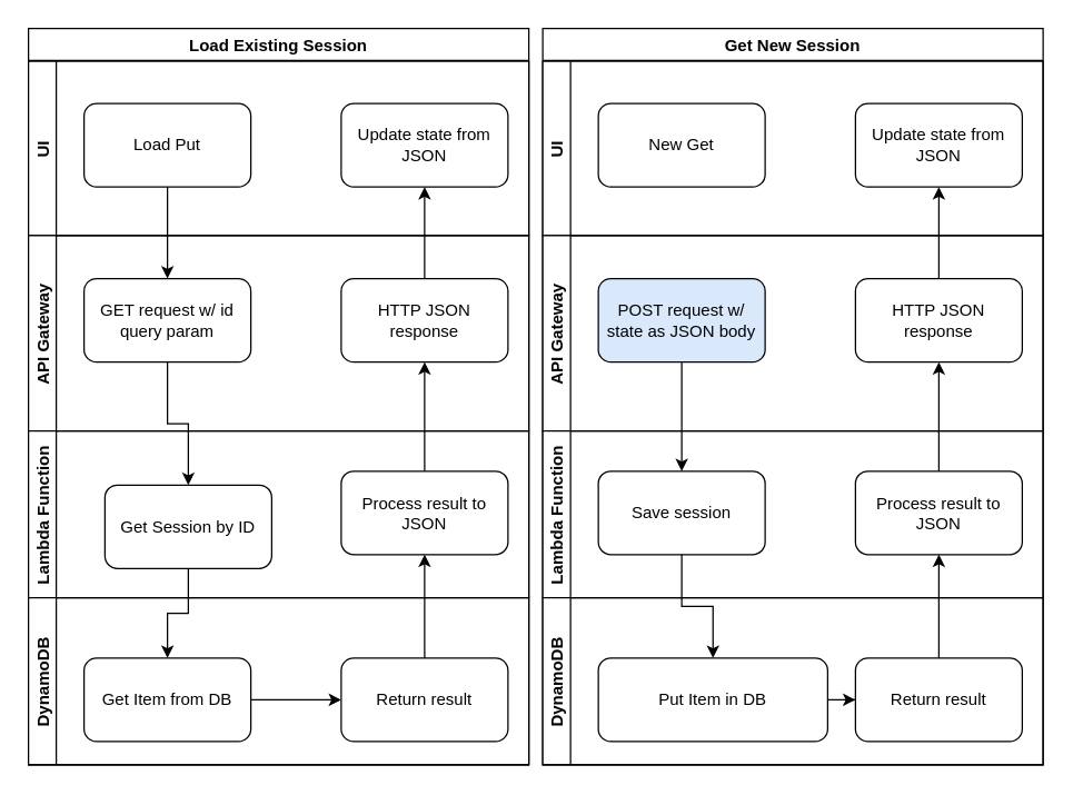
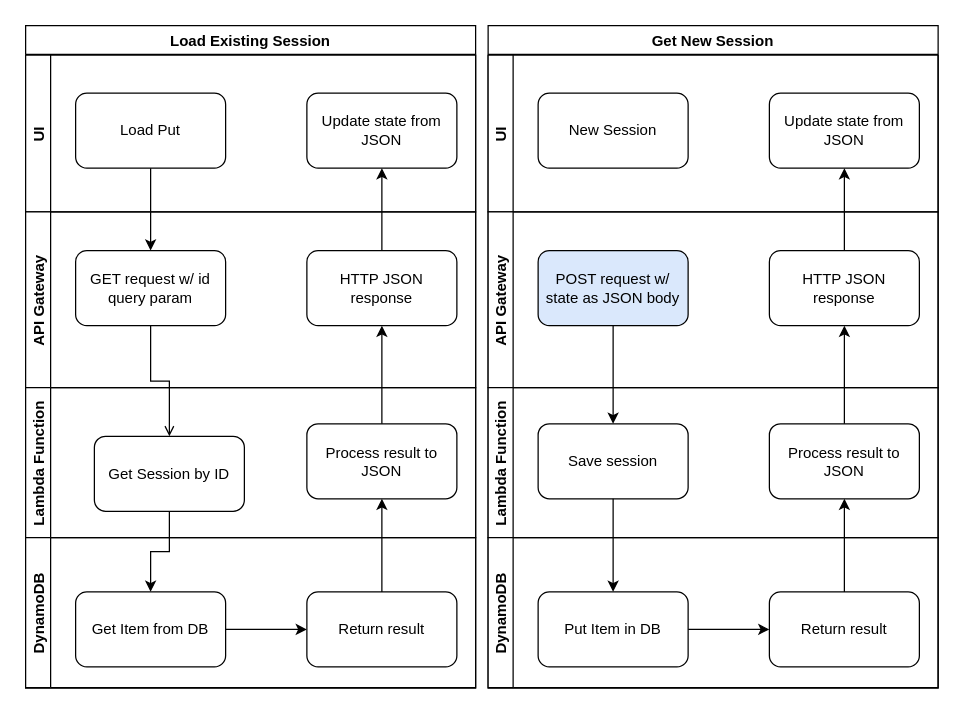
- <mxCell id="24" value="New Get" style="rounded=1;whiteSpace=wrap;html=1;" vertex="1" parent="23"><mxGeometry x="40" y="30.5" width="120" height="60" as="geometry" /></mxCell>
+ <mxCell id="24" value="New Session" style="rounded=1;whiteSpace=wrap;html=1;" vertex="1" parent="23"><mxGeometry x="40" y="30.5" width="120" height="60" as="geometry" /></mxCell>
- <mxCell id="17" value="" style="edgeStyle=orthogonalEdgeStyle;rounded=0;orthogonalLoop=1;jettySize=auto;html=1;" edge="1" parent="2" source="7" target="10"><mxGeometry relative="1" as="geometry" /></mxCell>
+ <mxCell id="17" value="" style="edgeStyle=orthogonalEdgeStyle;rounded=0;orthogonalLoop=1;jettySize=auto;html=1;endArrow=open;" edge="1" parent="2" source="7" target="10"><mxGeometry relative="1" as="geometry" /></mxCell>
- <mxCell id="34" value="Put Item in DB" style="rounded=1;whiteSpace=wrap;html=1;" vertex="1" parent="32"><mxGeometry x="40" y="43.5" width="165" height="60" as="geometry" /></mxCell>
+ <mxCell id="34" value="Put Item in DB" style="rounded=1;whiteSpace=wrap;html=1;" vertex="1" parent="32"><mxGeometry x="40" y="43.5" width="120" height="60" as="geometry" /></mxCell>
